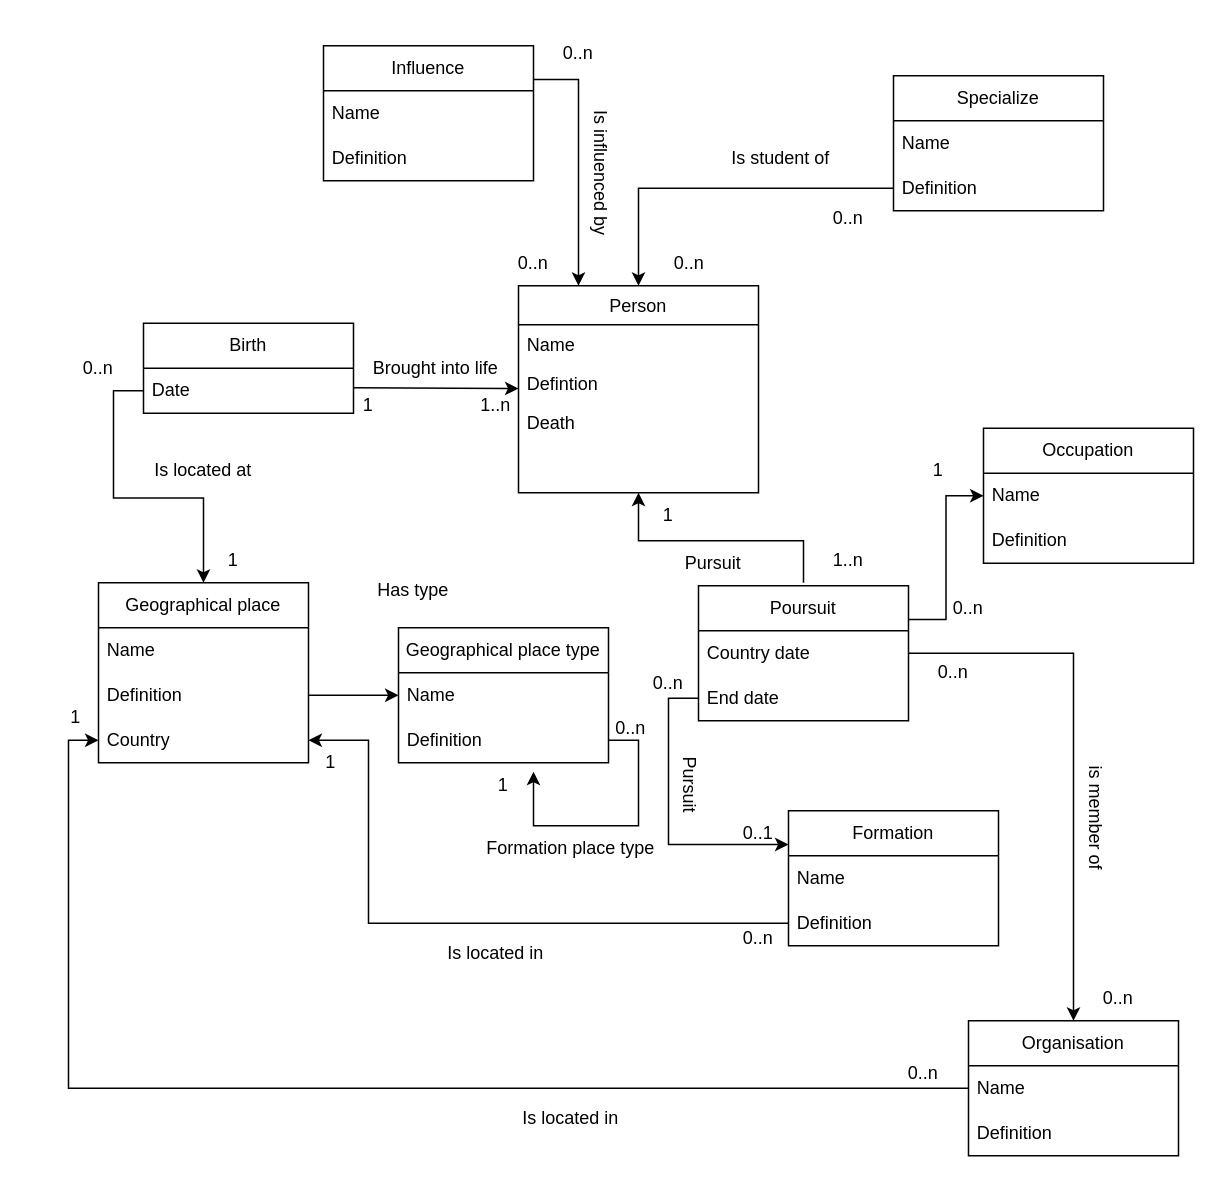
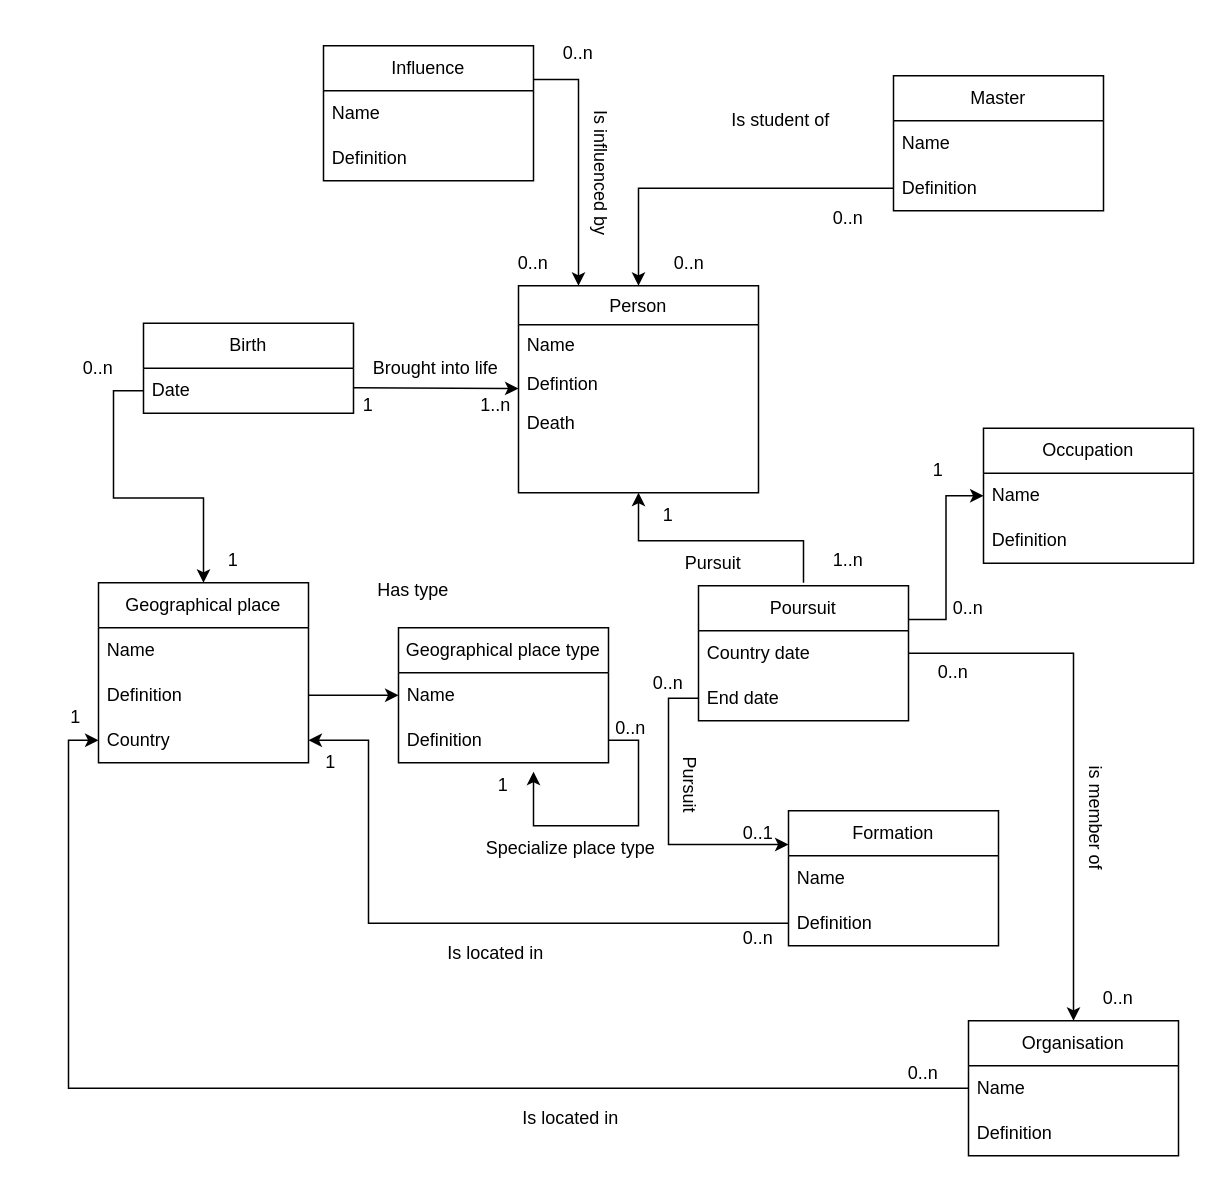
- <mxCell id="41" value="Specialize" style="swimlane;fontStyle=0;childLayout=stackLayout;horizontal=1;startSize=30;horizontalStack=0;resizeParent=1;resizeParentMax=0;resizeLast=0;collapsible=1;marginBottom=0;whiteSpace=wrap;html=1;" vertex="1" parent="1"><mxGeometry x="595" y="50" width="140" height="90" as="geometry" /></mxCell>
+ <mxCell id="41" value="Master" style="swimlane;fontStyle=0;childLayout=stackLayout;horizontal=1;startSize=30;horizontalStack=0;resizeParent=1;resizeParentMax=0;resizeLast=0;collapsible=1;marginBottom=0;whiteSpace=wrap;html=1;" vertex="1" parent="1"><mxGeometry x="595" y="50" width="140" height="90" as="geometry" /></mxCell>
- <mxCell id="58" value="Is student of" style="text;html=1;strokeColor=none;fillColor=none;align=center;verticalAlign=middle;whiteSpace=wrap;rounded=0;" vertex="1" parent="1"><mxGeometry x="475" y="90" width="90" height="30" as="geometry" /></mxCell>
+ <mxCell id="58" value="Is student of" style="text;html=1;strokeColor=none;fillColor=none;align=center;verticalAlign=middle;whiteSpace=wrap;rounded=0;" vertex="1" parent="1"><mxGeometry x="475" y="65" width="90" height="30" as="geometry" /></mxCell>
- <mxCell id="56" value="Is located at" style="text;html=1;strokeColor=none;fillColor=none;align=center;verticalAlign=middle;whiteSpace=wrap;rounded=0;" vertex="1" parent="1"><mxGeometry x="80" y="298" width="110" height="30" as="geometry" /></mxCell>
- <mxCell id="60" value="Formation place type" style="text;html=1;strokeColor=none;fillColor=none;align=center;verticalAlign=middle;whiteSpace=wrap;rounded=0;" vertex="1" parent="1"><mxGeometry x="315" y="550" width="130" height="30" as="geometry" /></mxCell>
+ <mxCell id="60" value="Specialize place type" style="text;html=1;strokeColor=none;fillColor=none;align=center;verticalAlign=middle;whiteSpace=wrap;rounded=0;" vertex="1" parent="1"><mxGeometry x="315" y="550" width="130" height="30" as="geometry" /></mxCell>
